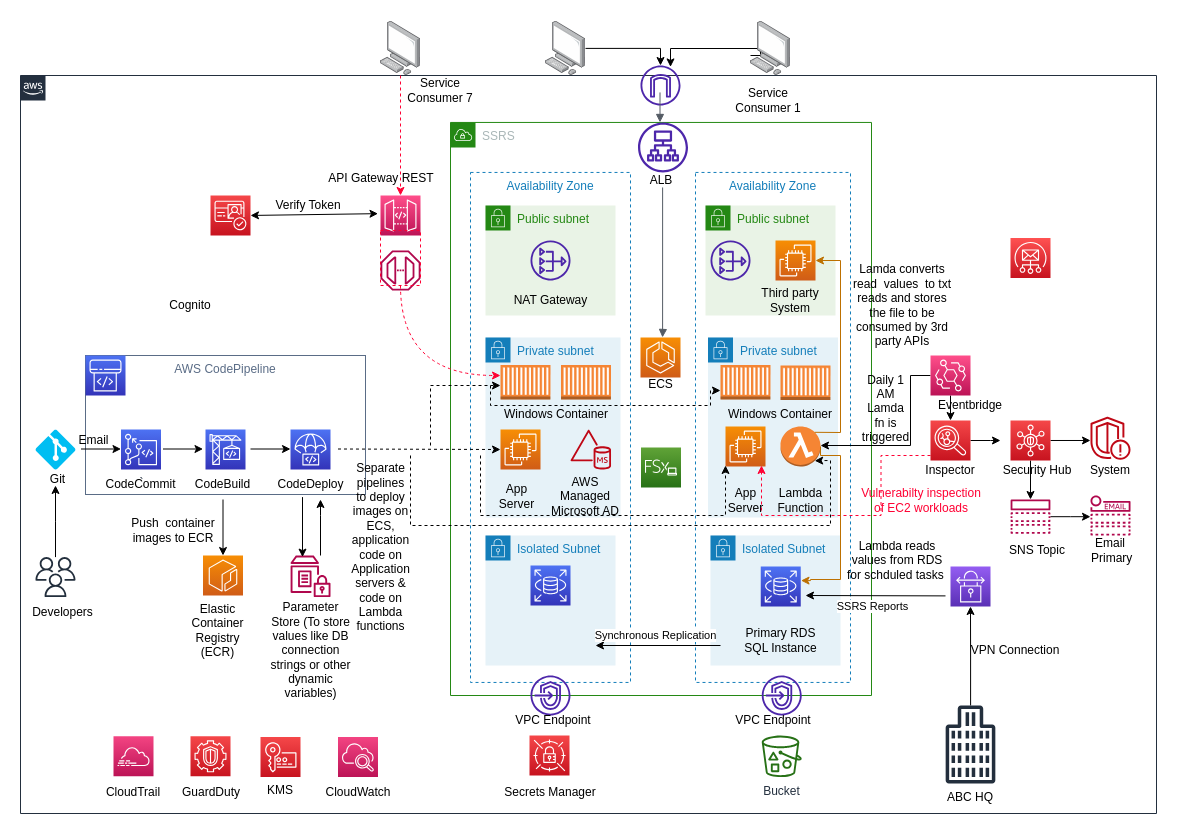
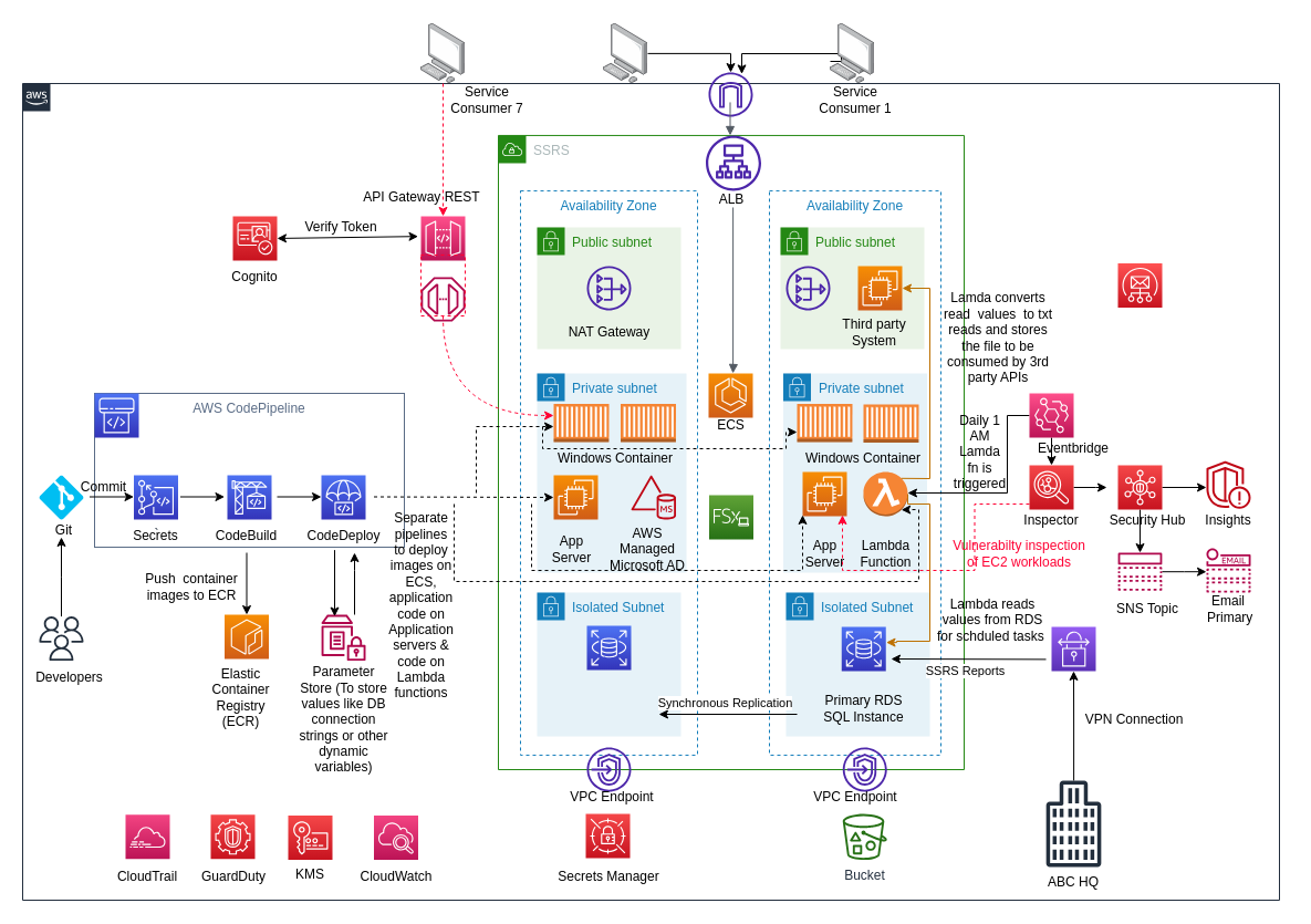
- <mxCell id="118" value="Service Consumer 1" style="text;strokeColor=none;align=center;fillColor=none;html=1;verticalAlign=middle;whiteSpace=wrap;rounded=0;" vertex="1" parent="2"><mxGeometry x="708" y="10" width="80" height="30" as="geometry" /></mxCell>
+ <mxCell id="118" value="Service Consumer 1" style="text;strokeColor=none;align=center;fillColor=none;html=1;verticalAlign=middle;whiteSpace=wrap;rounded=0;" vertex="1" parent="2"><mxGeometry x="713" width="80" height="30" as="geometry" /></mxCell>
- <mxCell id="116" value="Cognito" style="text;strokeColor=none;align=center;fillColor=none;html=1;verticalAlign=middle;whiteSpace=wrap;rounded=0;" vertex="1" parent="2"><mxGeometry x="130" y="214.95" width="80" height="30" as="geometry" /></mxCell>
+ <mxCell id="116" value="Cognito" style="text;strokeColor=none;align=center;fillColor=none;html=1;verticalAlign=middle;whiteSpace=wrap;rounded=0;" vertex="1" parent="2"><mxGeometry x="170" y="159.95" width="80" height="30" as="geometry" /></mxCell>
- <mxCell id="109" value="Email" style="text;strokeColor=none;align=center;fillColor=none;html=1;verticalAlign=middle;whiteSpace=wrap;rounded=0;" vertex="1" parent="2"><mxGeometry x="45.5" y="350" width="55" height="30" as="geometry" /></mxCell>
+ <mxCell id="109" value="Commit" style="text;strokeColor=none;align=center;fillColor=none;html=1;verticalAlign=middle;whiteSpace=wrap;rounded=0;" vertex="1" parent="2"><mxGeometry x="45.5" y="350" width="55" height="30" as="geometry" /></mxCell>
- <mxCell id="124" value="System" style="text;strokeColor=none;align=center;fillColor=none;html=1;verticalAlign=middle;whiteSpace=wrap;rounded=0;" vertex="1" parent="2"><mxGeometry x="1037" y="380" width="106" height="30" as="geometry" /></mxCell>
+ <mxCell id="124" value="Insights" style="text;strokeColor=none;align=center;fillColor=none;html=1;verticalAlign=middle;whiteSpace=wrap;rounded=0;" vertex="1" parent="2"><mxGeometry x="1037" y="380" width="106" height="30" as="geometry" /></mxCell>
- <mxCell id="92" value="CodeCommit&lt;br&gt;" style="text;strokeColor=none;align=center;fillColor=none;html=1;verticalAlign=middle;whiteSpace=wrap;rounded=0;" vertex="1" parent="2"><mxGeometry x="93" y="394.0" width="55" height="30" as="geometry" /></mxCell>
+ <mxCell id="92" value="Secrets&lt;br&gt;" style="text;strokeColor=none;align=center;fillColor=none;html=1;verticalAlign=middle;whiteSpace=wrap;rounded=0;" vertex="1" parent="2"><mxGeometry x="93" y="394.0" width="55" height="30" as="geometry" /></mxCell>
- <mxCell id="105" value="VPN Connection" style="text;strokeColor=none;align=center;fillColor=none;html=1;verticalAlign=middle;whiteSpace=wrap;rounded=0;" vertex="1" parent="2"><mxGeometry x="941.5" y="560" width="106" height="30" as="geometry" /></mxCell>
+ <mxCell id="105" value="VPN Connection" style="text;strokeColor=none;align=center;fillColor=none;html=1;verticalAlign=middle;whiteSpace=wrap;rounded=0;" vertex="1" parent="2"><mxGeometry x="951.5" y="560" width="106" height="30" as="geometry" /></mxCell>
